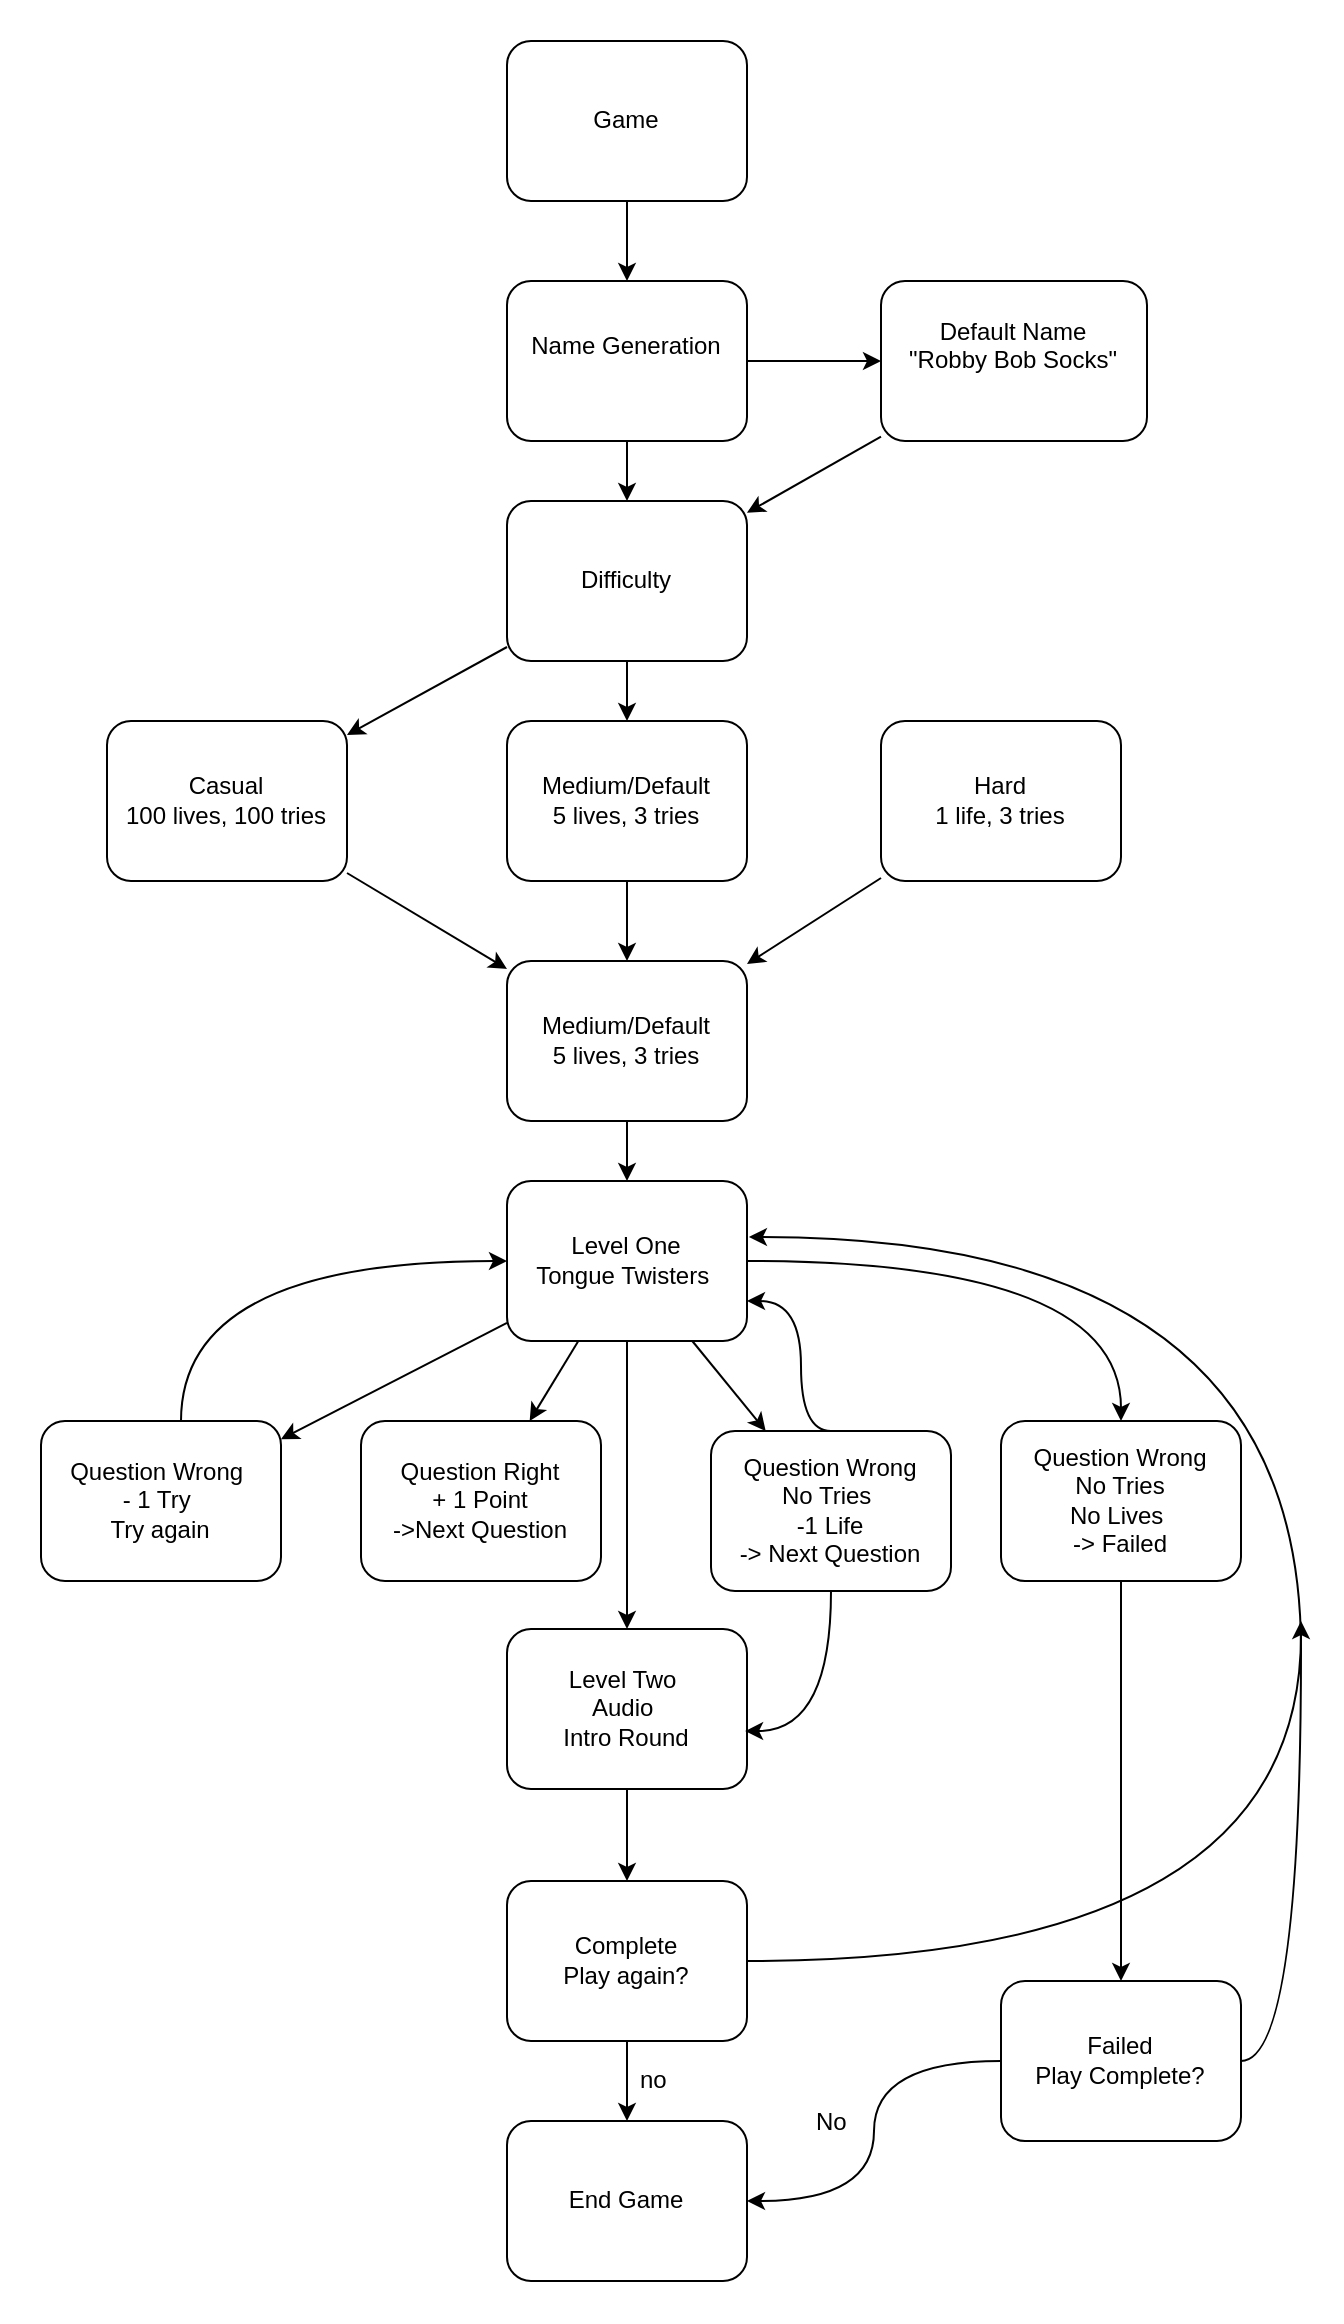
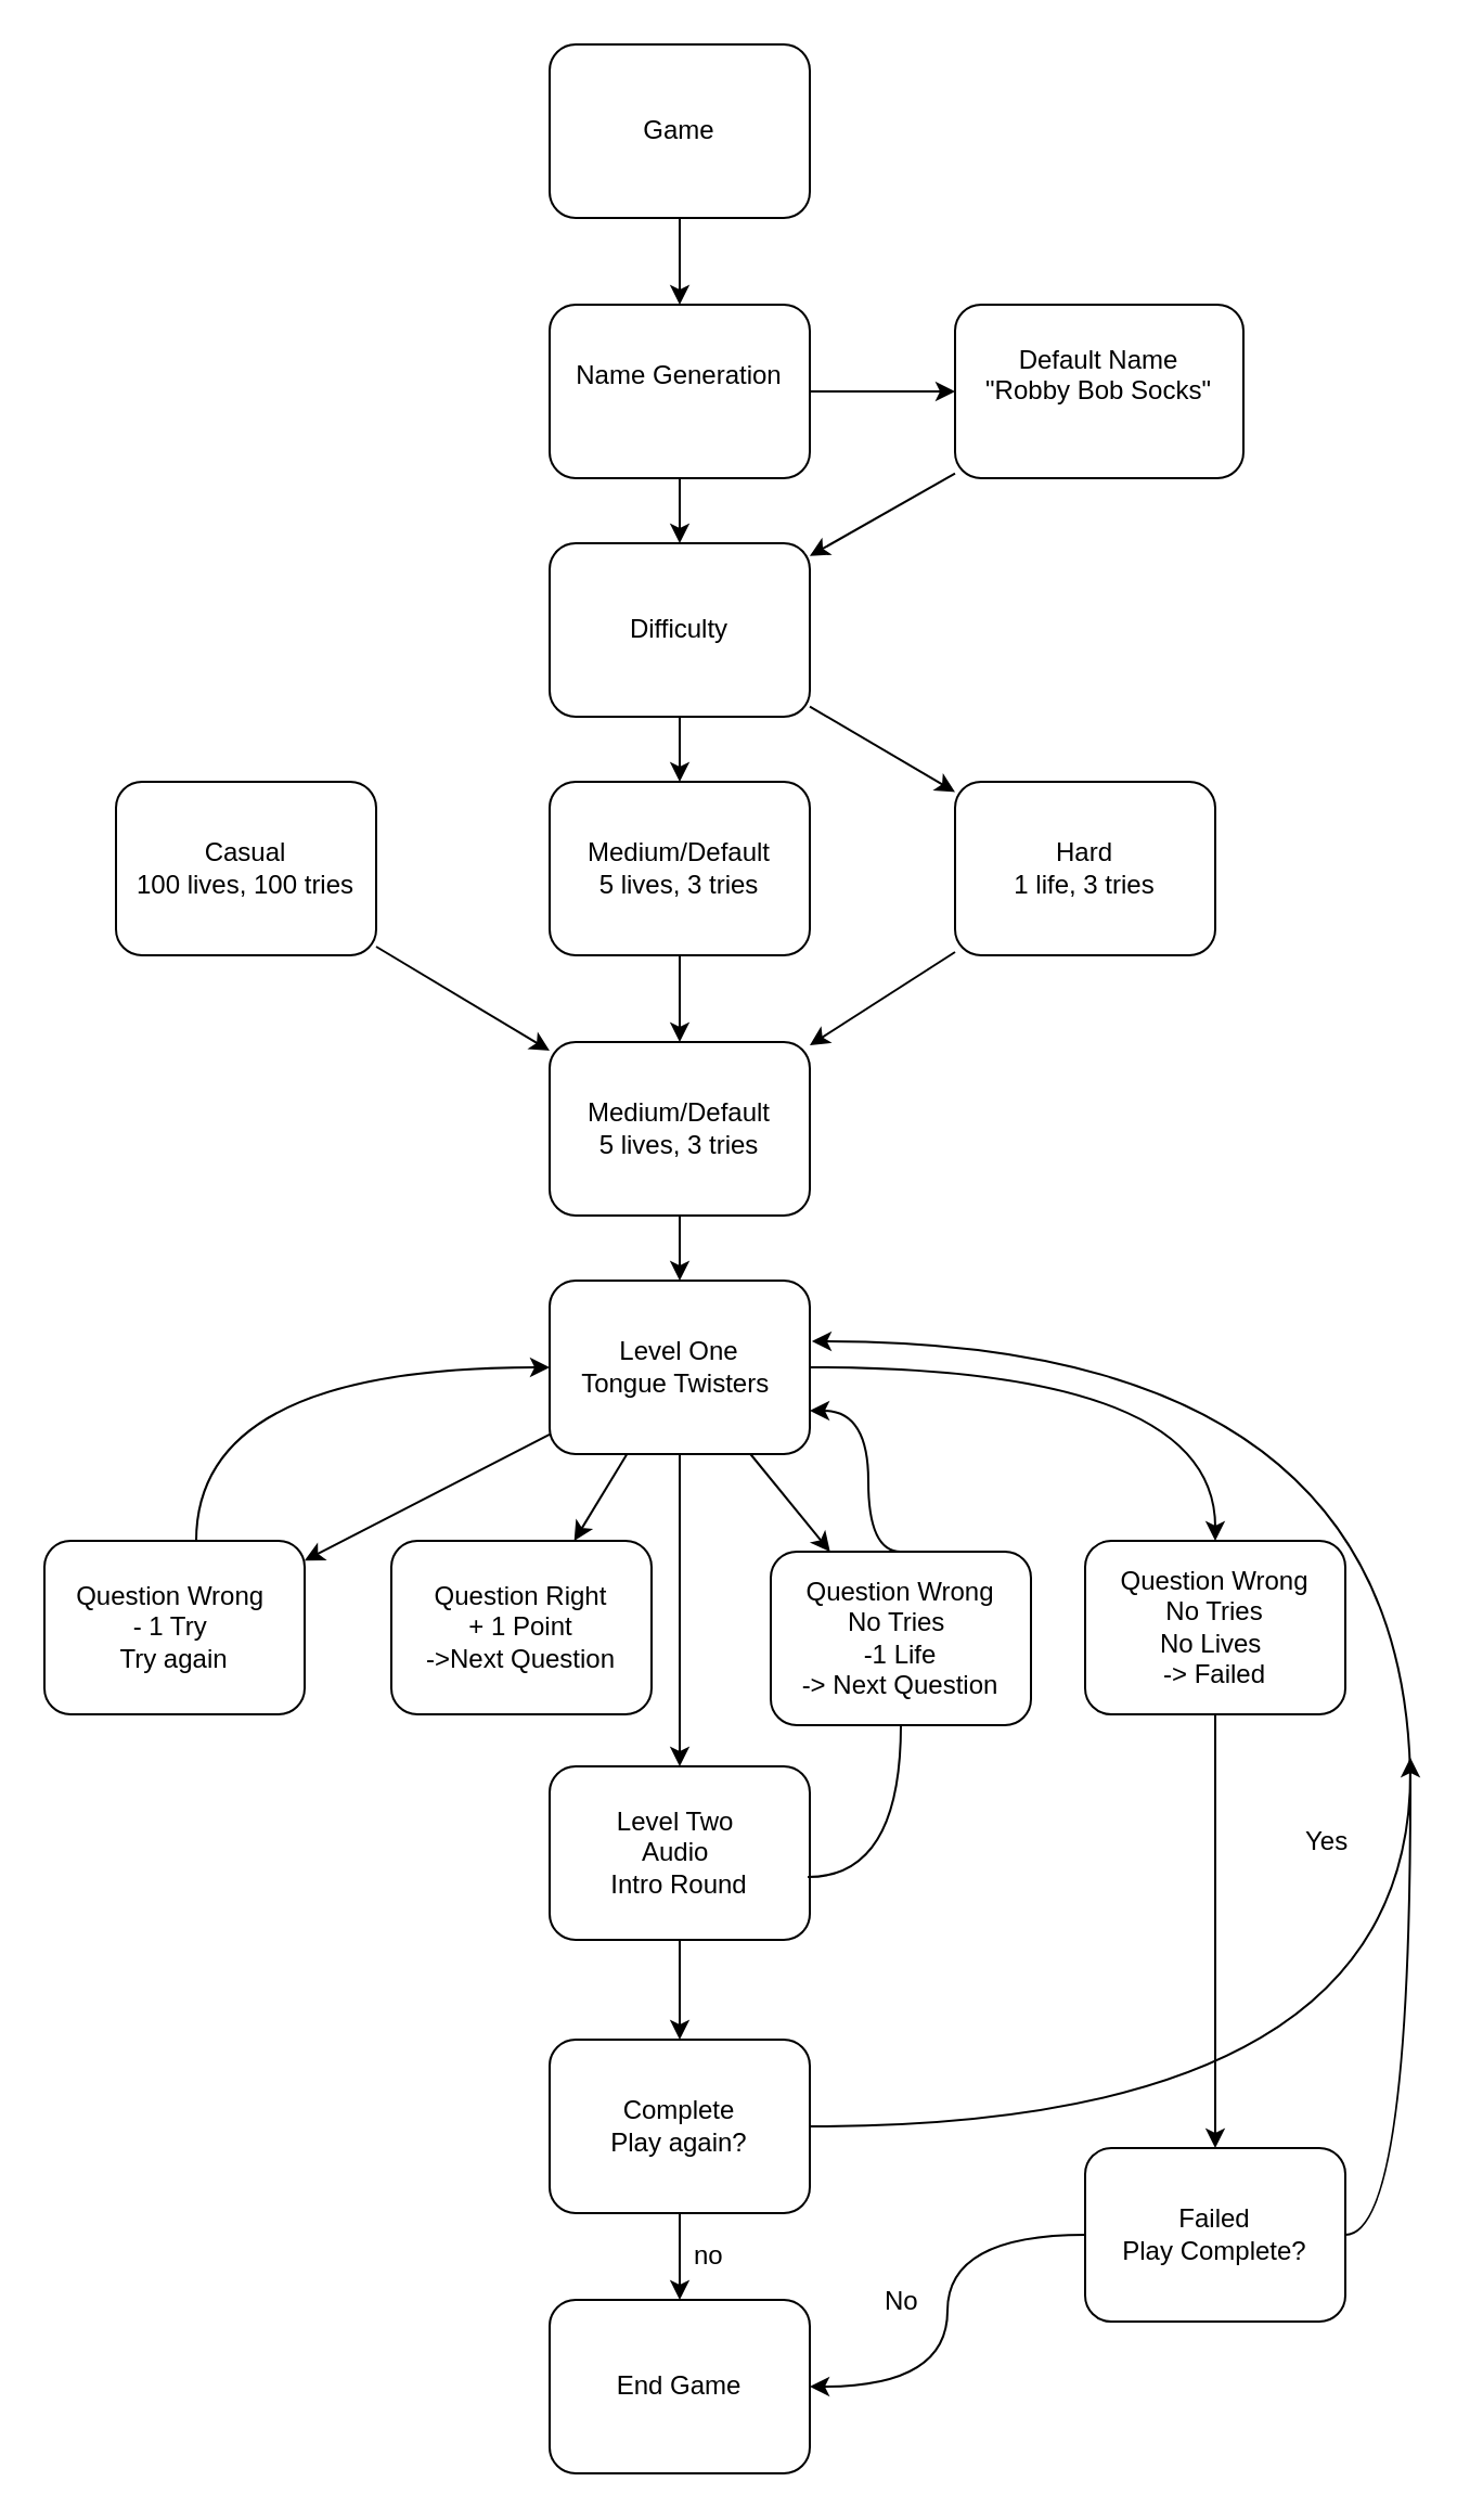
- <mxCell id="11" value="" style="edgeStyle=none;rounded=0;orthogonalLoop=1;jettySize=auto;html=1;" edge="1" parent="1" source="12" target="14"><mxGeometry relative="1" as="geometry" /></mxCell>
+ <mxCell id="11" value="" style="edgeStyle=none;rounded=0;orthogonalLoop=1;jettySize=auto;html=1;" edge="1" parent="1" source="12" target="16"><mxGeometry relative="1" as="geometry" /></mxCell>
- <mxCell id="39" style="edgeStyle=orthogonalEdgeStyle;curved=1;rounded=0;orthogonalLoop=1;jettySize=auto;html=1;entryX=0.992;entryY=0.638;entryDx=0;entryDy=0;entryPerimeter=0;" edge="1" parent="1" source="40" target="28"><mxGeometry relative="1" as="geometry" /></mxCell>
+ <mxCell id="39" style="edgeStyle=orthogonalEdgeStyle;curved=1;rounded=0;orthogonalLoop=1;jettySize=auto;html=1;entryX=0.992;entryY=0.638;entryDx=0;entryDy=0;entryPerimeter=0;endArrow=none;" edge="1" parent="1" source="40" target="28"><mxGeometry relative="1" as="geometry" /></mxCell>
+ <mxCell id="44" value="Yes&lt;br&gt;&lt;br&gt;" style="text;html=1;resizable=0;points=[];autosize=1;align=left;verticalAlign=top;spacingTop=-4;" vertex="1" parent="1"><mxGeometry x="600" y="839" width="40" height="30" as="geometry" /></mxCell>
